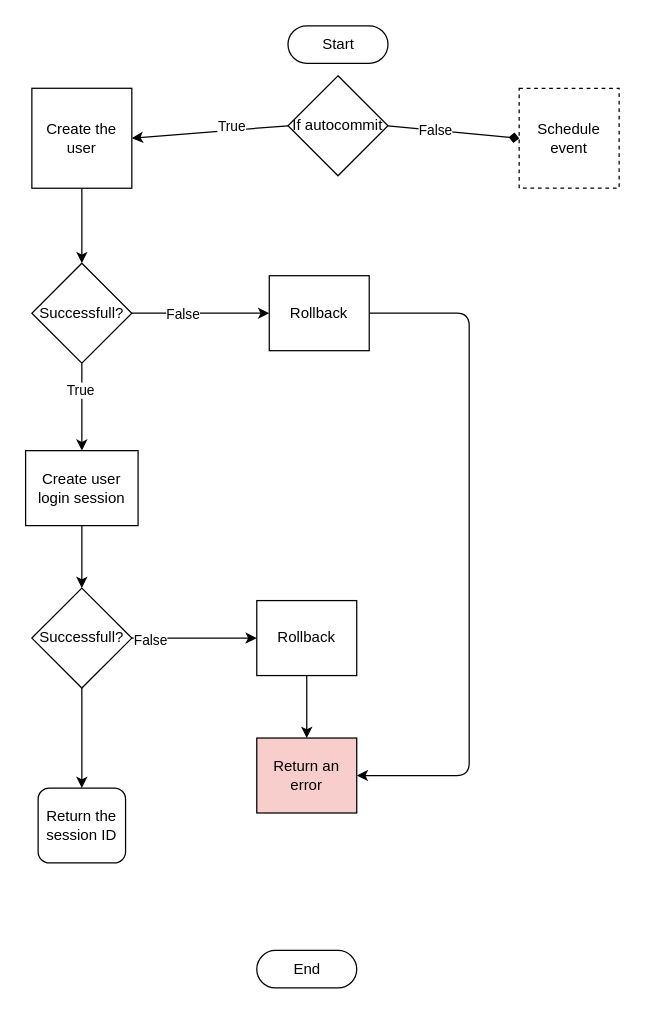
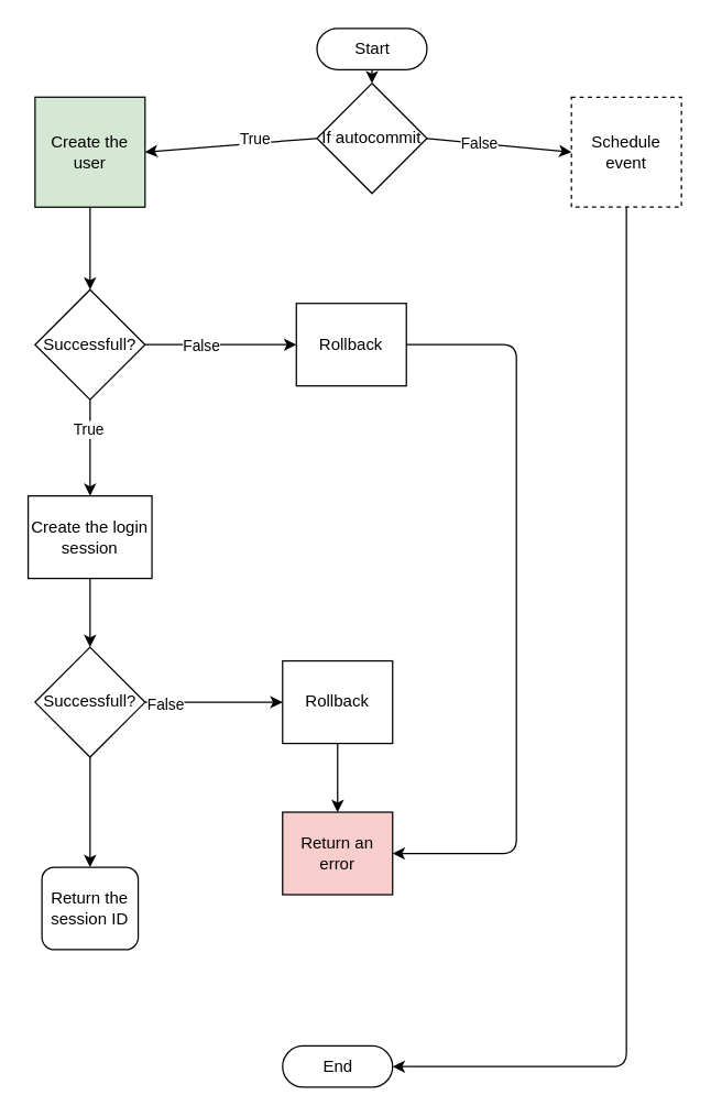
+ <mxCell id="2" style="edgeStyle=none;html=1;exitX=0.5;exitY=0.5;exitDx=0;exitDy=15;exitPerimeter=0;entryX=0.5;entryY=0;entryDx=0;entryDy=0;" edge="1" parent="1" source="3" target="9"><mxGeometry relative="1" as="geometry" /></mxCell>
- <mxCell id="7" style="edgeStyle=none;html=1;exitX=1;exitY=0.5;exitDx=0;exitDy=0;entryX=0;entryY=0.5;entryDx=0;entryDy=0;endArrow=diamond;" edge="1" parent="1" source="9" target="10"><mxGeometry relative="1" as="geometry"><mxPoint x="415" y="110" as="targetPoint" /></mxGeometry></mxCell>
+ <mxCell id="7" style="edgeStyle=none;html=1;exitX=1;exitY=0.5;exitDx=0;exitDy=0;entryX=0;entryY=0.5;entryDx=0;entryDy=0;" edge="1" parent="1" source="9" target="10"><mxGeometry relative="1" as="geometry"><mxPoint x="415" y="110" as="targetPoint" /></mxGeometry></mxCell>
- <mxCell id="13" value="Create the user" style="whiteSpace=wrap;html=1;aspect=fixed;" vertex="1" parent="1"><mxGeometry x="25" y="70" width="80" height="80" as="geometry" /></mxCell>
+ <mxCell id="13" value="Create the user" style="whiteSpace=wrap;html=1;aspect=fixed;fillColor=#d5e8d4;" vertex="1" parent="1"><mxGeometry x="25" y="70" width="80" height="80" as="geometry" /></mxCell>
- <mxCell id="22" value="Create user login session" style="rounded=0;whiteSpace=wrap;html=1;" vertex="1" parent="1"><mxGeometry x="20" y="360" width="90" height="60" as="geometry" /></mxCell>
+ <mxCell id="22" value="Create the login session" style="rounded=0;whiteSpace=wrap;html=1;" vertex="1" parent="1"><mxGeometry x="20" y="360" width="90" height="60" as="geometry" /></mxCell>
+ <mxCell id="11" style="edgeStyle=none;html=1;exitX=0.5;exitY=1;exitDx=0;exitDy=0;entryX=1;entryY=0.5;entryDx=0;entryDy=0;entryPerimeter=0;" edge="1" parent="1" source="10" target="4"><mxGeometry relative="1" as="geometry"><mxPoint x="455" y="150" as="sourcePoint" /><mxPoint x="285" y="385" as="targetPoint" /><Array as="points"><mxPoint x="455" y="565" /><mxPoint x="455" y="775" /></Array></mxGeometry></mxCell>
